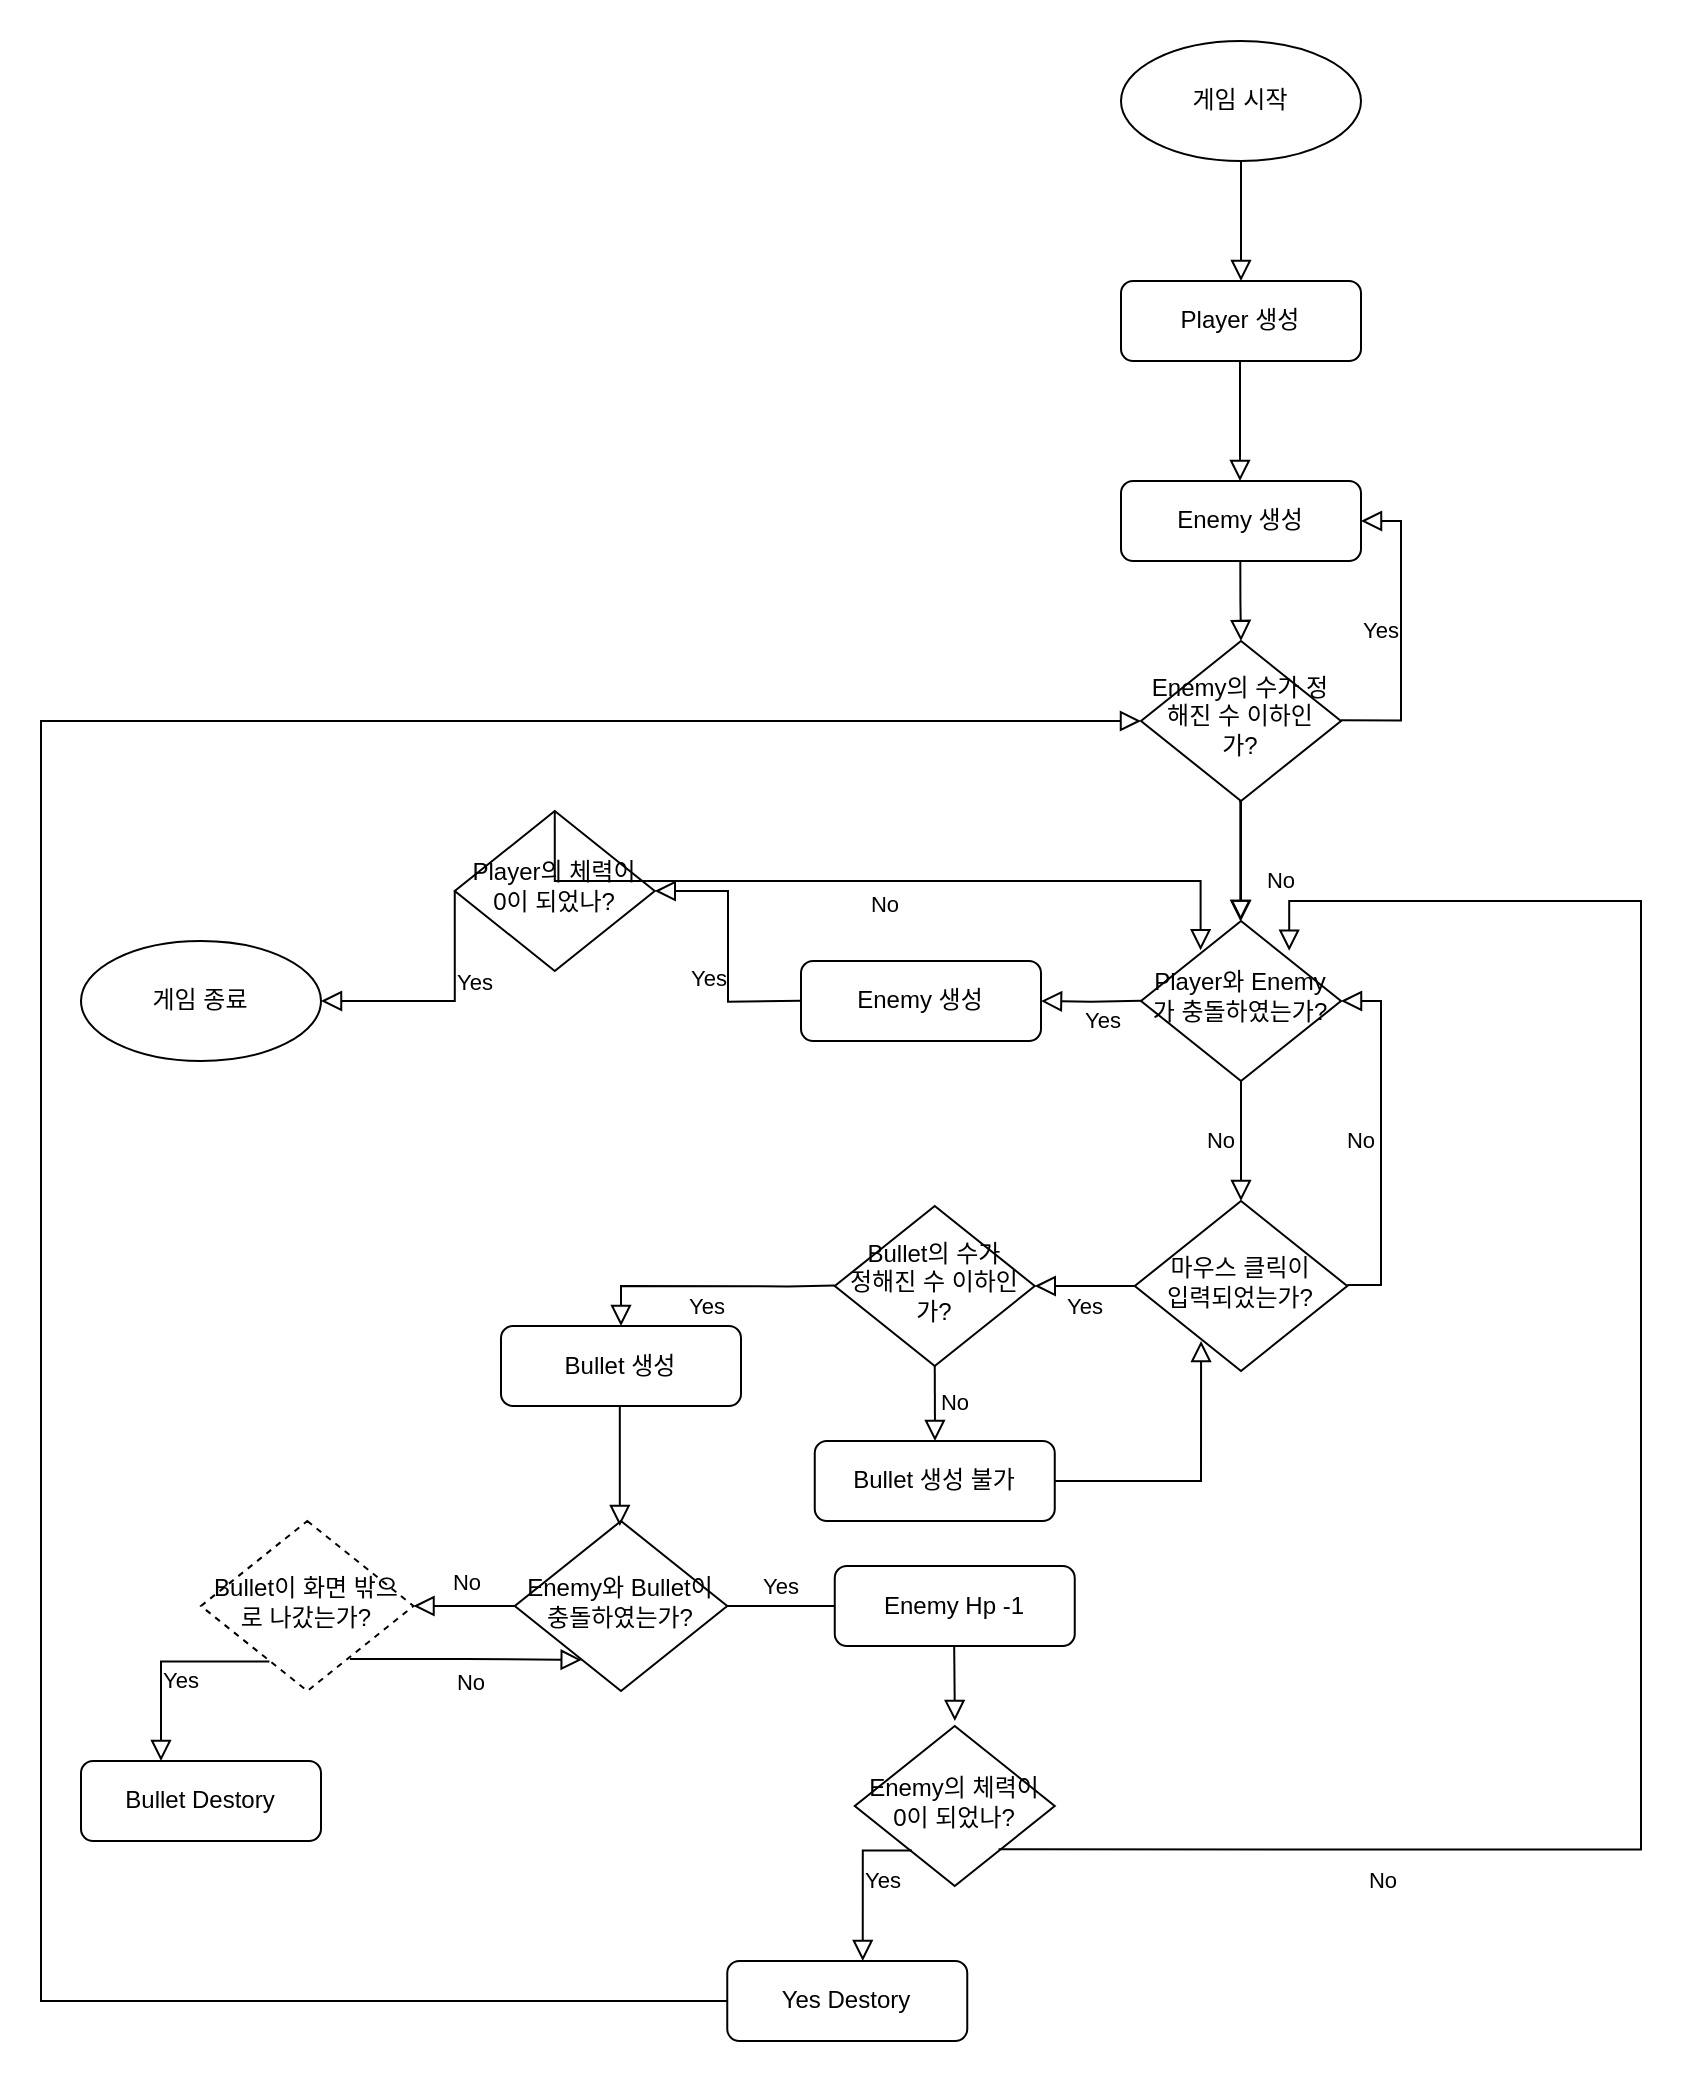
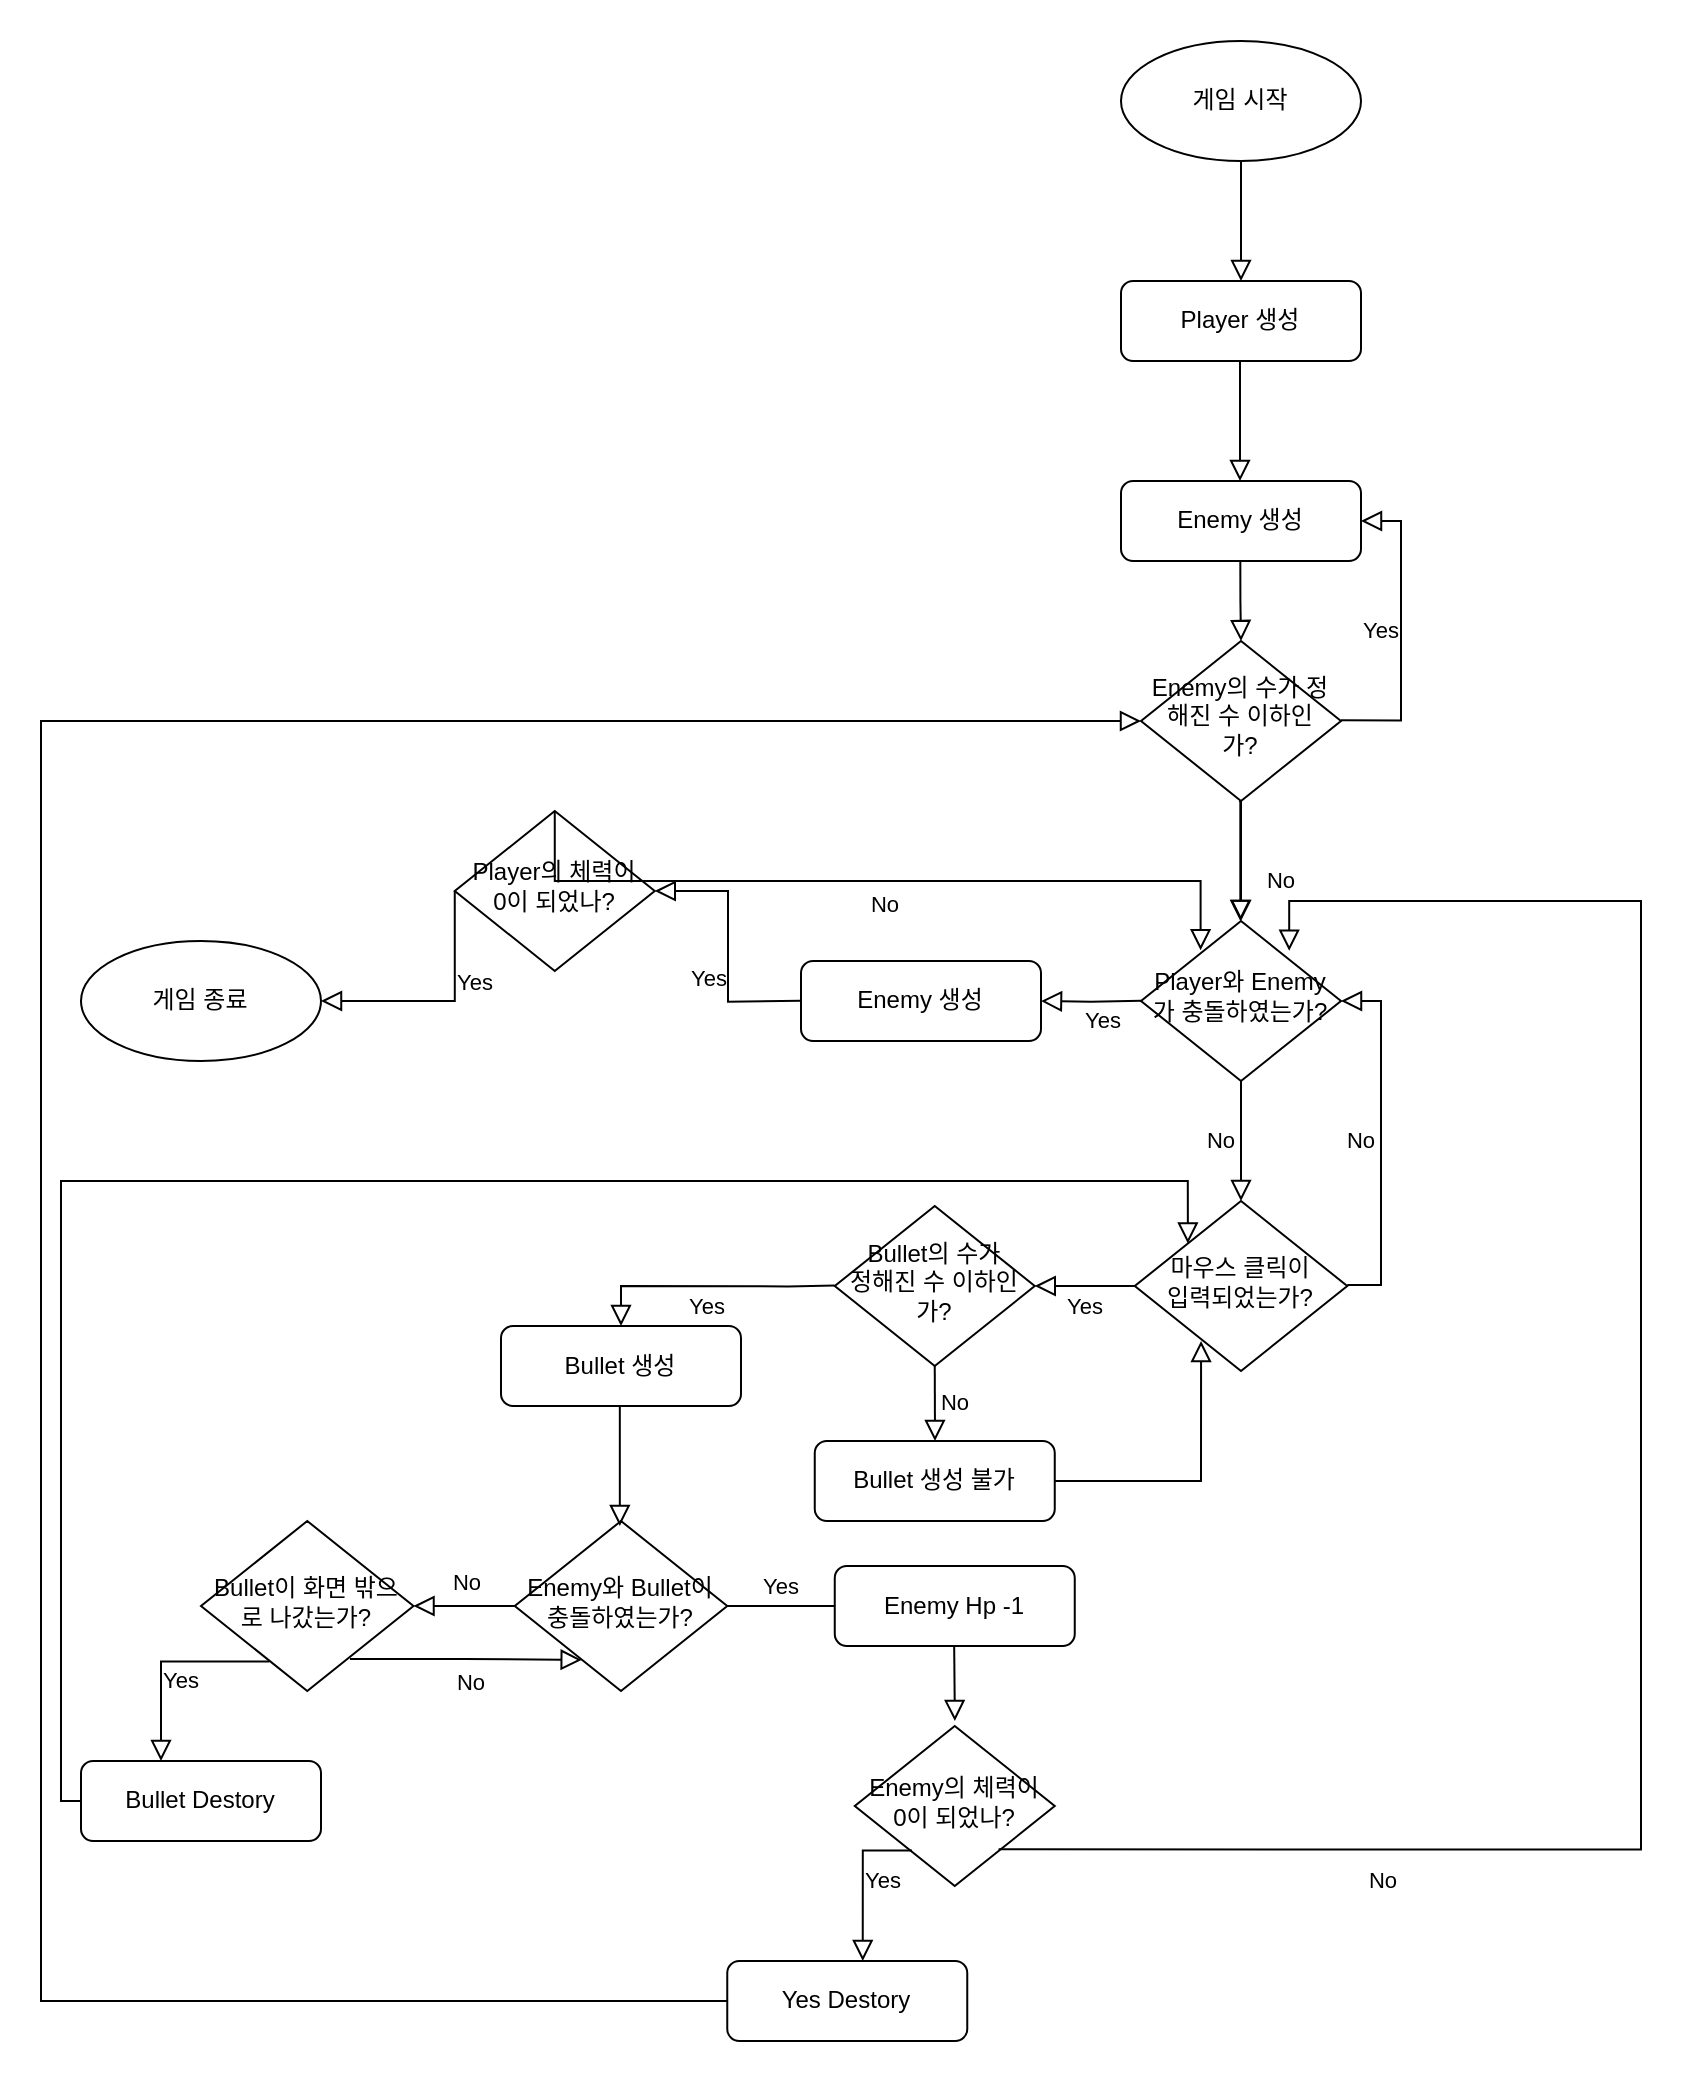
+ <mxCell id="36" value="" style="rounded=0;html=1;jettySize=auto;orthogonalLoop=1;fontSize=11;endArrow=block;endFill=0;endSize=8;strokeWidth=1;shadow=0;labelBackgroundColor=none;edgeStyle=orthogonalEdgeStyle;exitX=0;exitY=0.5;exitDx=0;exitDy=0;entryX=0;entryY=0;entryDx=0;entryDy=0;" edge="1" parent="1" source="34" target="17"><mxGeometry relative="1" as="geometry"><mxPoint x="373.13" y="1010" as="sourcePoint" /><mxPoint x="453.443" y="671.25" as="targetPoint" /><Array as="points"><mxPoint x="30" y="900" /><mxPoint x="30" y="590" /><mxPoint x="593" y="590" /></Array></mxGeometry></mxCell>
- <mxCell id="32" value="Bullet이 화면 밖으로 나갔는가?" style="rhombus;whiteSpace=wrap;html=1;shadow=0;fontFamily=Helvetica;fontSize=12;align=center;strokeWidth=1;spacing=6;spacingTop=-4;dashed=1;" vertex="1" parent="1"><mxGeometry x="100" y="760" width="106.25" height="85" as="geometry" /></mxCell>
+ <mxCell id="32" value="Bullet이 화면 밖으로 나갔는가?" style="rhombus;whiteSpace=wrap;html=1;shadow=0;fontFamily=Helvetica;fontSize=12;align=center;strokeWidth=1;spacing=6;spacingTop=-4;" vertex="1" parent="1"><mxGeometry x="100" y="760" width="106.25" height="85" as="geometry" /></mxCell>
